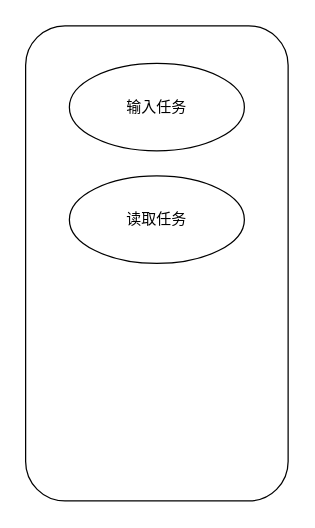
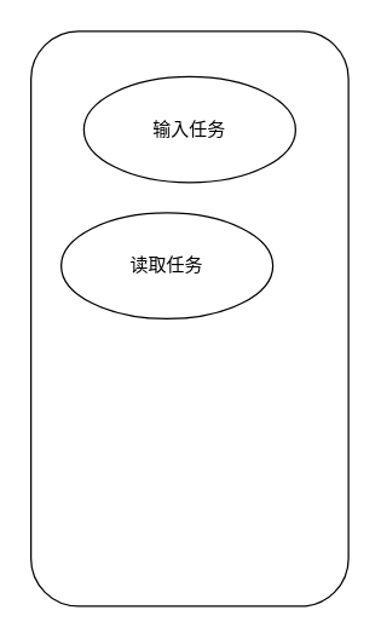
- <mxCell id="4" value="&lt;font style=&quot;vertical-align: inherit&quot;&gt;&lt;font style=&quot;vertical-align: inherit&quot;&gt;读取任务&lt;/font&gt;&lt;/font&gt;" style="ellipse;whiteSpace=wrap;html=1;" vertex="1" parent="1"><mxGeometry x="55" y="140" width="140" height="70" as="geometry" /></mxCell>
+ <mxCell id="4" value="&lt;font style=&quot;vertical-align: inherit&quot;&gt;&lt;font style=&quot;vertical-align: inherit&quot;&gt;读取任务&lt;/font&gt;&lt;/font&gt;" style="ellipse;whiteSpace=wrap;html=1;" vertex="1" parent="1"><mxGeometry x="40" y="140" width="140" height="70" as="geometry" /></mxCell>
